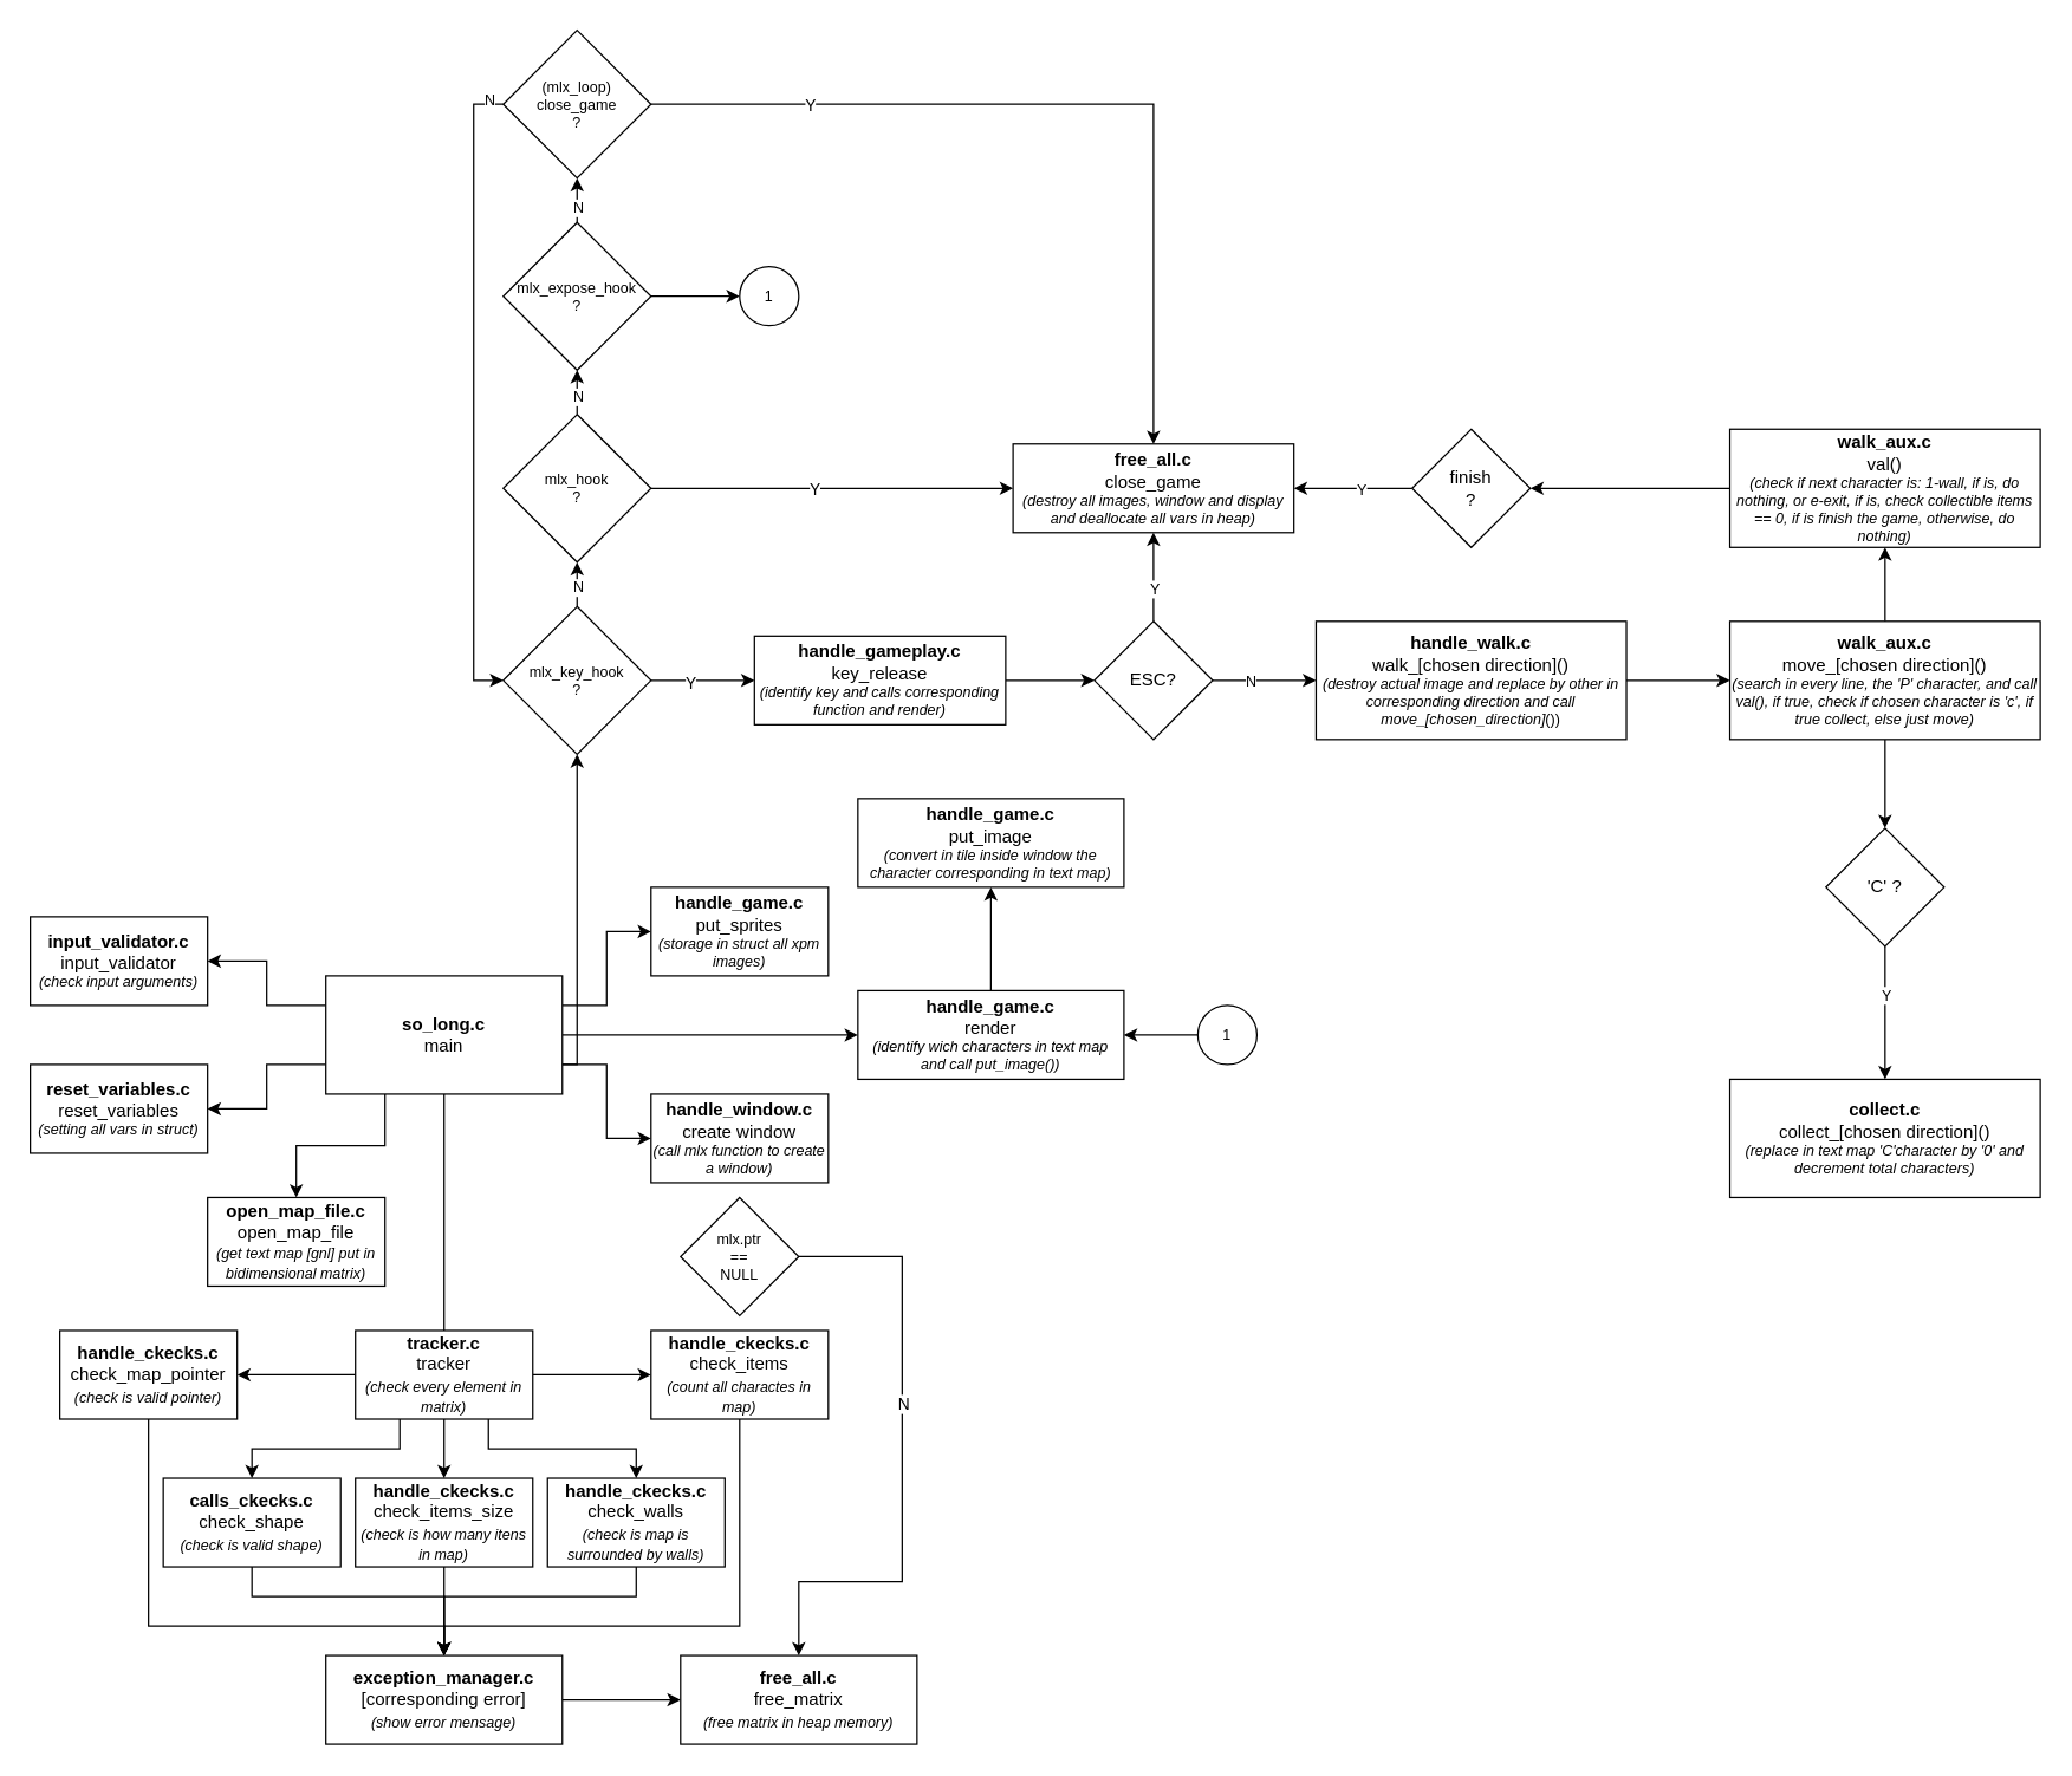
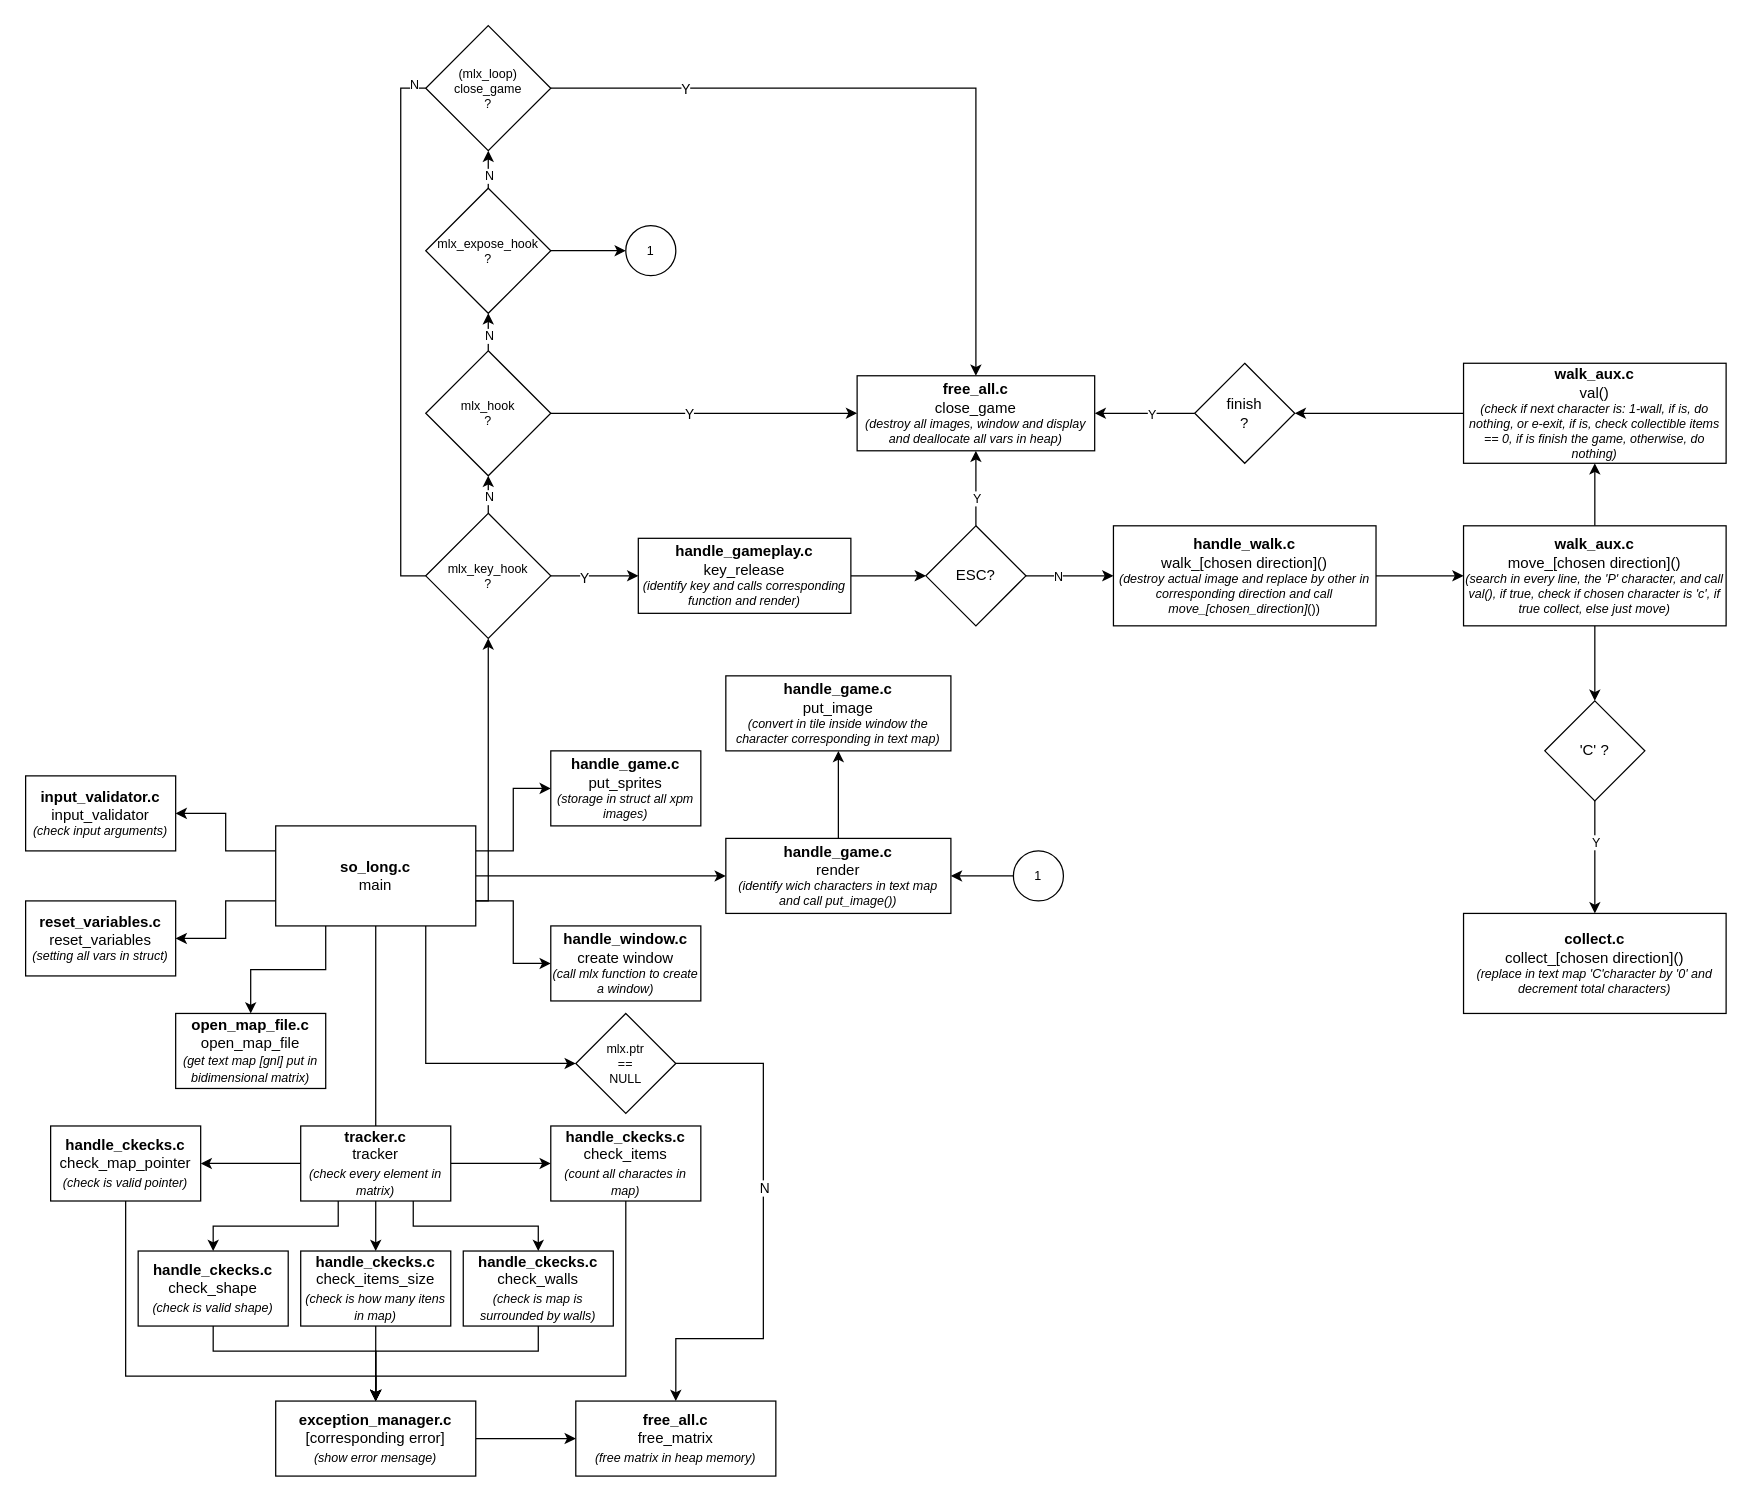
- <mxCell id="56" style="edgeStyle=orthogonalEdgeStyle;rounded=0;orthogonalLoop=1;jettySize=auto;html=1;entryX=0;entryY=0.5;entryDx=0;entryDy=0;fontSize=10;exitX=0;exitY=0.5;exitDx=0;exitDy=0;" parent="1" source="60" target="46" edge="1"><mxGeometry relative="1" as="geometry" /></mxCell>
+ <mxCell id="56" style="edgeStyle=orthogonalEdgeStyle;rounded=0;orthogonalLoop=1;jettySize=auto;html=1;entryX=0;entryY=0.5;entryDx=0;entryDy=0;fontSize=10;exitX=0;exitY=0.5;exitDx=0;exitDy=0;endArrow=none;" parent="1" source="60" target="46" edge="1"><mxGeometry relative="1" as="geometry" /></mxCell>
+ <mxCell id="21" style="edgeStyle=orthogonalEdgeStyle;rounded=0;orthogonalLoop=1;jettySize=auto;html=1;exitX=0.75;exitY=1;exitDx=0;exitDy=0;entryX=0;entryY=0.5;entryDx=0;entryDy=0;fontSize=10;" parent="1" source="10" target="36" edge="1"><mxGeometry relative="1" as="geometry" /></mxCell>
- <mxCell id="26" value="&lt;div&gt;&lt;b&gt;calls_ckecks.c&lt;/b&gt;&lt;br&gt;&lt;/div&gt;&lt;div&gt;check_shape&lt;/div&gt;&lt;div&gt;&lt;i&gt;&lt;font style=&quot;font-size: 10px;&quot;&gt;(check is valid shape)&lt;/font&gt;&lt;/i&gt;&lt;br&gt;&lt;/div&gt;" style="rounded=0;whiteSpace=wrap;html=1;" parent="1" vertex="1"><mxGeometry x="110" y="1000" width="120" height="60" as="geometry" /></mxCell>
+ <mxCell id="26" value="&lt;div&gt;&lt;b&gt;handle_ckecks.c&lt;/b&gt;&lt;br&gt;&lt;/div&gt;&lt;div&gt;check_shape&lt;/div&gt;&lt;div&gt;&lt;i&gt;&lt;font style=&quot;font-size: 10px;&quot;&gt;(check is valid shape)&lt;/font&gt;&lt;/i&gt;&lt;br&gt;&lt;/div&gt;" style="rounded=0;whiteSpace=wrap;html=1;" parent="1" vertex="1"><mxGeometry x="110" y="1000" width="120" height="60" as="geometry" /></mxCell>
